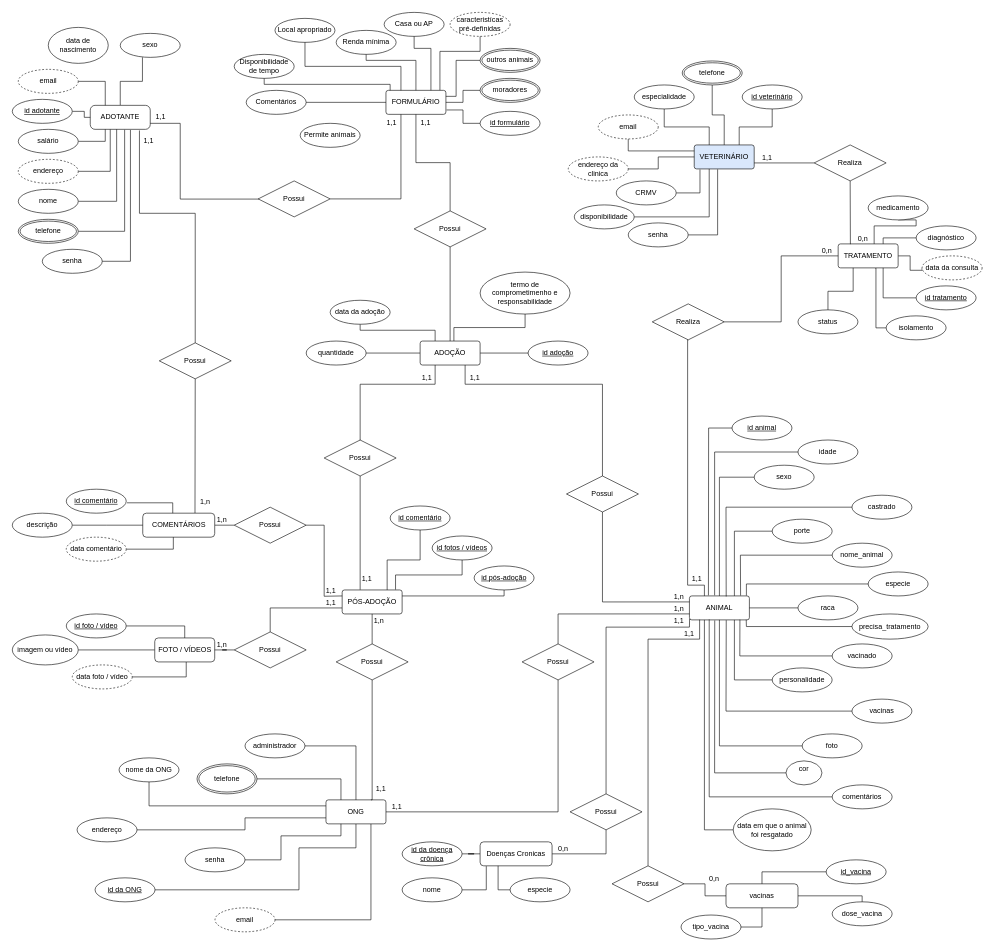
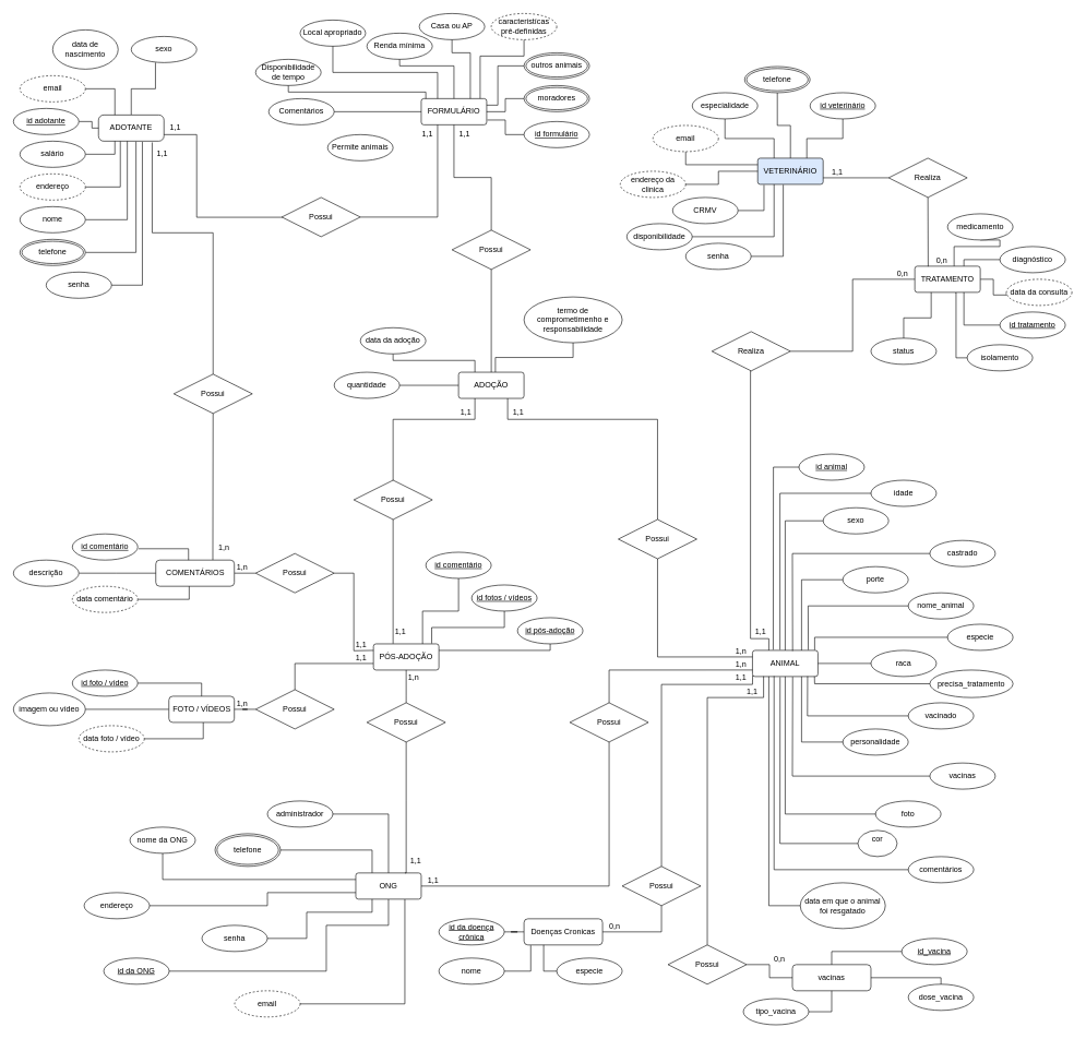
- <mxCell id="25" style="edgeStyle=orthogonalEdgeStyle;rounded=0;orthogonalLoop=1;jettySize=auto;html=1;exitX=1;exitY=0.5;exitDx=0;exitDy=0;entryX=0;entryY=0.5;entryDx=0;entryDy=0;startArrow=none;startFill=0;endArrow=none;endFill=0;strokeColor=default;" parent="1" source="30" target="58" edge="1"><mxGeometry relative="1" as="geometry" /></mxCell>
- <mxCell id="58" value="id adoção" style="ellipse;whiteSpace=wrap;html=1;align=center;fontStyle=4;" parent="1" vertex="1"><mxGeometry x="880" y="568" width="100" height="40" as="geometry" /></mxCell>
